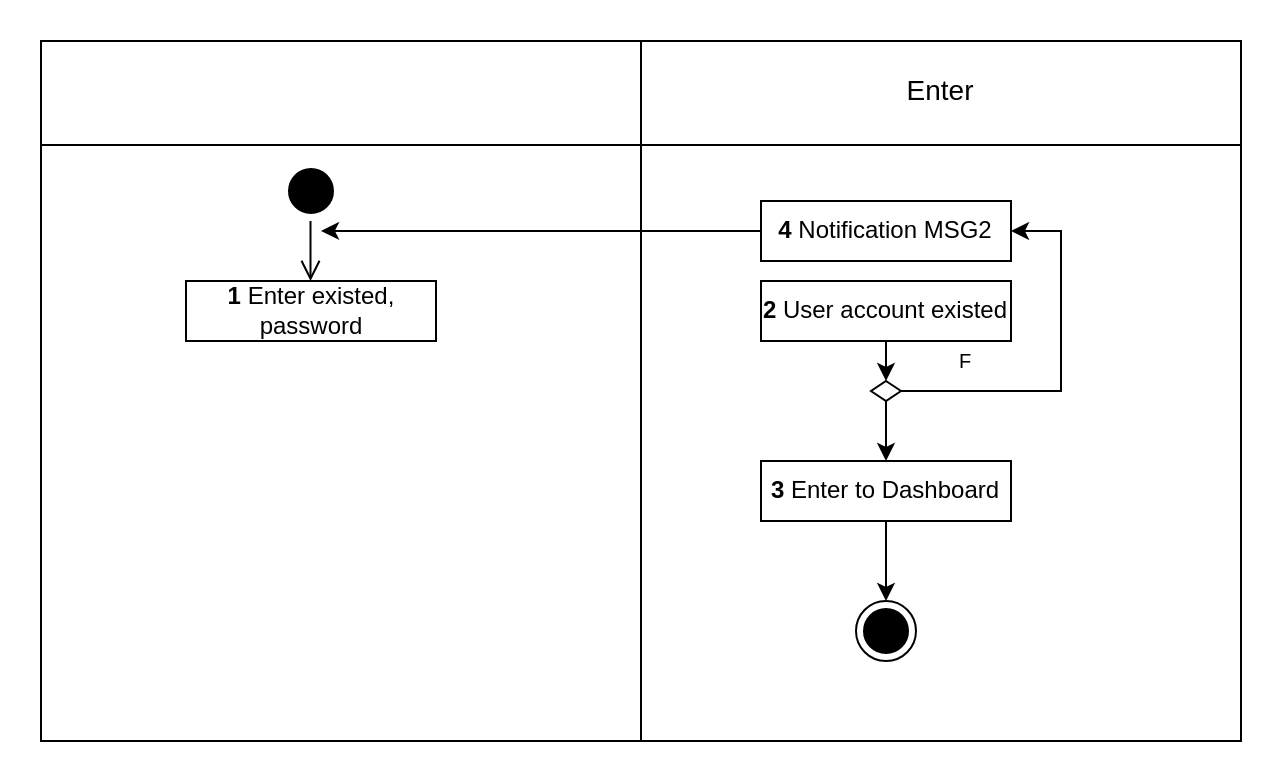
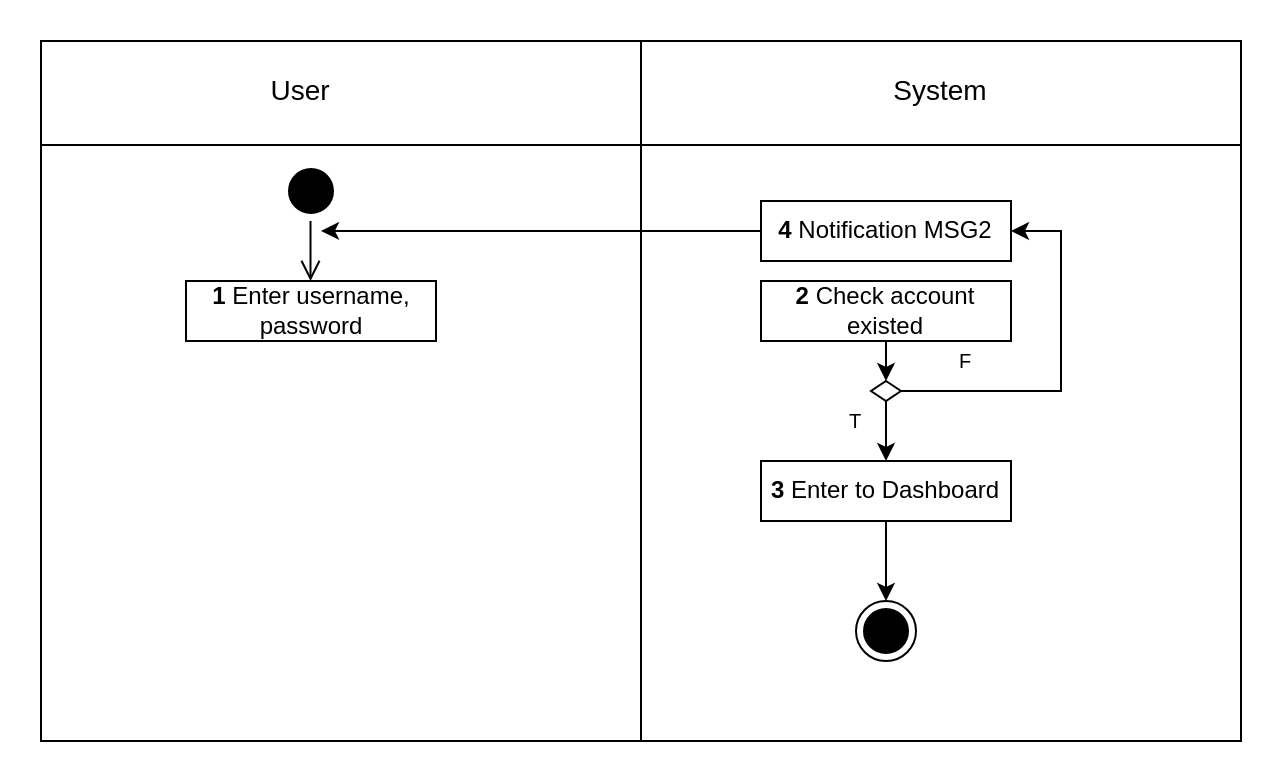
+ <mxCell id="5" value="&lt;font style=&quot;font-size: 14px;&quot;&gt;User&lt;/font&gt;" style="text;html=1;align=center;verticalAlign=middle;whiteSpace=wrap;rounded=0;" vertex="1" parent="1"><mxGeometry x="120" y="30" width="60" height="30" as="geometry" /></mxCell>
- <mxCell id="6" value="&lt;span style=&quot;font-size: 14px;&quot;&gt;Enter&lt;/span&gt;" style="text;html=1;align=center;verticalAlign=middle;whiteSpace=wrap;rounded=0;" vertex="1" parent="1"><mxGeometry x="440" y="30" width="60" height="30" as="geometry" /></mxCell>
+ <mxCell id="6" value="&lt;span style=&quot;font-size: 14px;&quot;&gt;System&lt;/span&gt;" style="text;html=1;align=center;verticalAlign=middle;whiteSpace=wrap;rounded=0;" vertex="1" parent="1"><mxGeometry x="440" y="30" width="60" height="30" as="geometry" /></mxCell>
- <mxCell id="10" value="&lt;b&gt;1 &lt;/b&gt;Enter existed, password" style="html=1;whiteSpace=wrap;" vertex="1" parent="1"><mxGeometry x="92.5" y="140" width="125" height="30" as="geometry" /></mxCell>
+ <mxCell id="10" value="&lt;b&gt;1 &lt;/b&gt;Enter username, password" style="html=1;whiteSpace=wrap;" vertex="1" parent="1"><mxGeometry x="92.5" y="140" width="125" height="30" as="geometry" /></mxCell>
- <mxCell id="12" value="&lt;b&gt;2 &lt;/b&gt;User account existed" style="html=1;whiteSpace=wrap;" vertex="1" parent="1"><mxGeometry x="380" y="140" width="125" height="30" as="geometry" /></mxCell>
+ <mxCell id="12" value="&lt;b&gt;2 &lt;/b&gt;Check account existed" style="html=1;whiteSpace=wrap;" vertex="1" parent="1"><mxGeometry x="380" y="140" width="125" height="30" as="geometry" /></mxCell>
+ <mxCell id="17" value="&lt;font style=&quot;font-size: 10px;&quot;&gt;T&lt;/font&gt;" style="text;html=1;align=center;verticalAlign=middle;whiteSpace=wrap;rounded=0;" vertex="1" parent="1"><mxGeometry x="415" y="200" width="25" height="20" as="geometry" /></mxCell>
